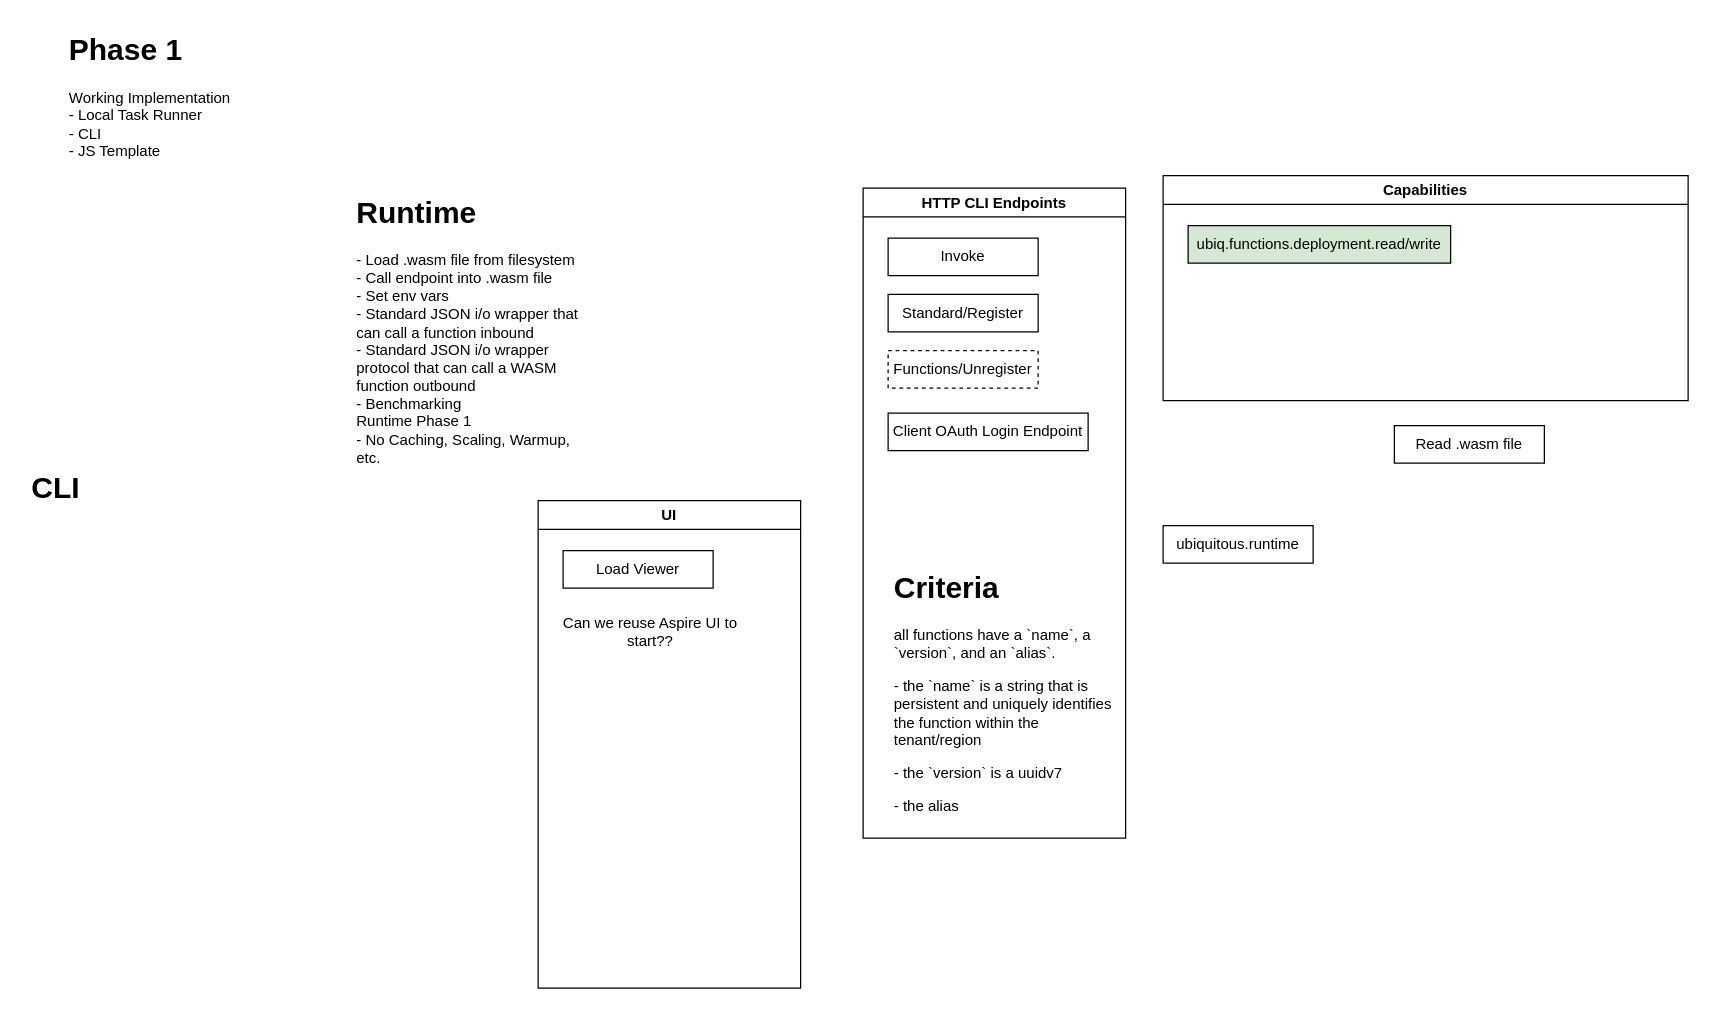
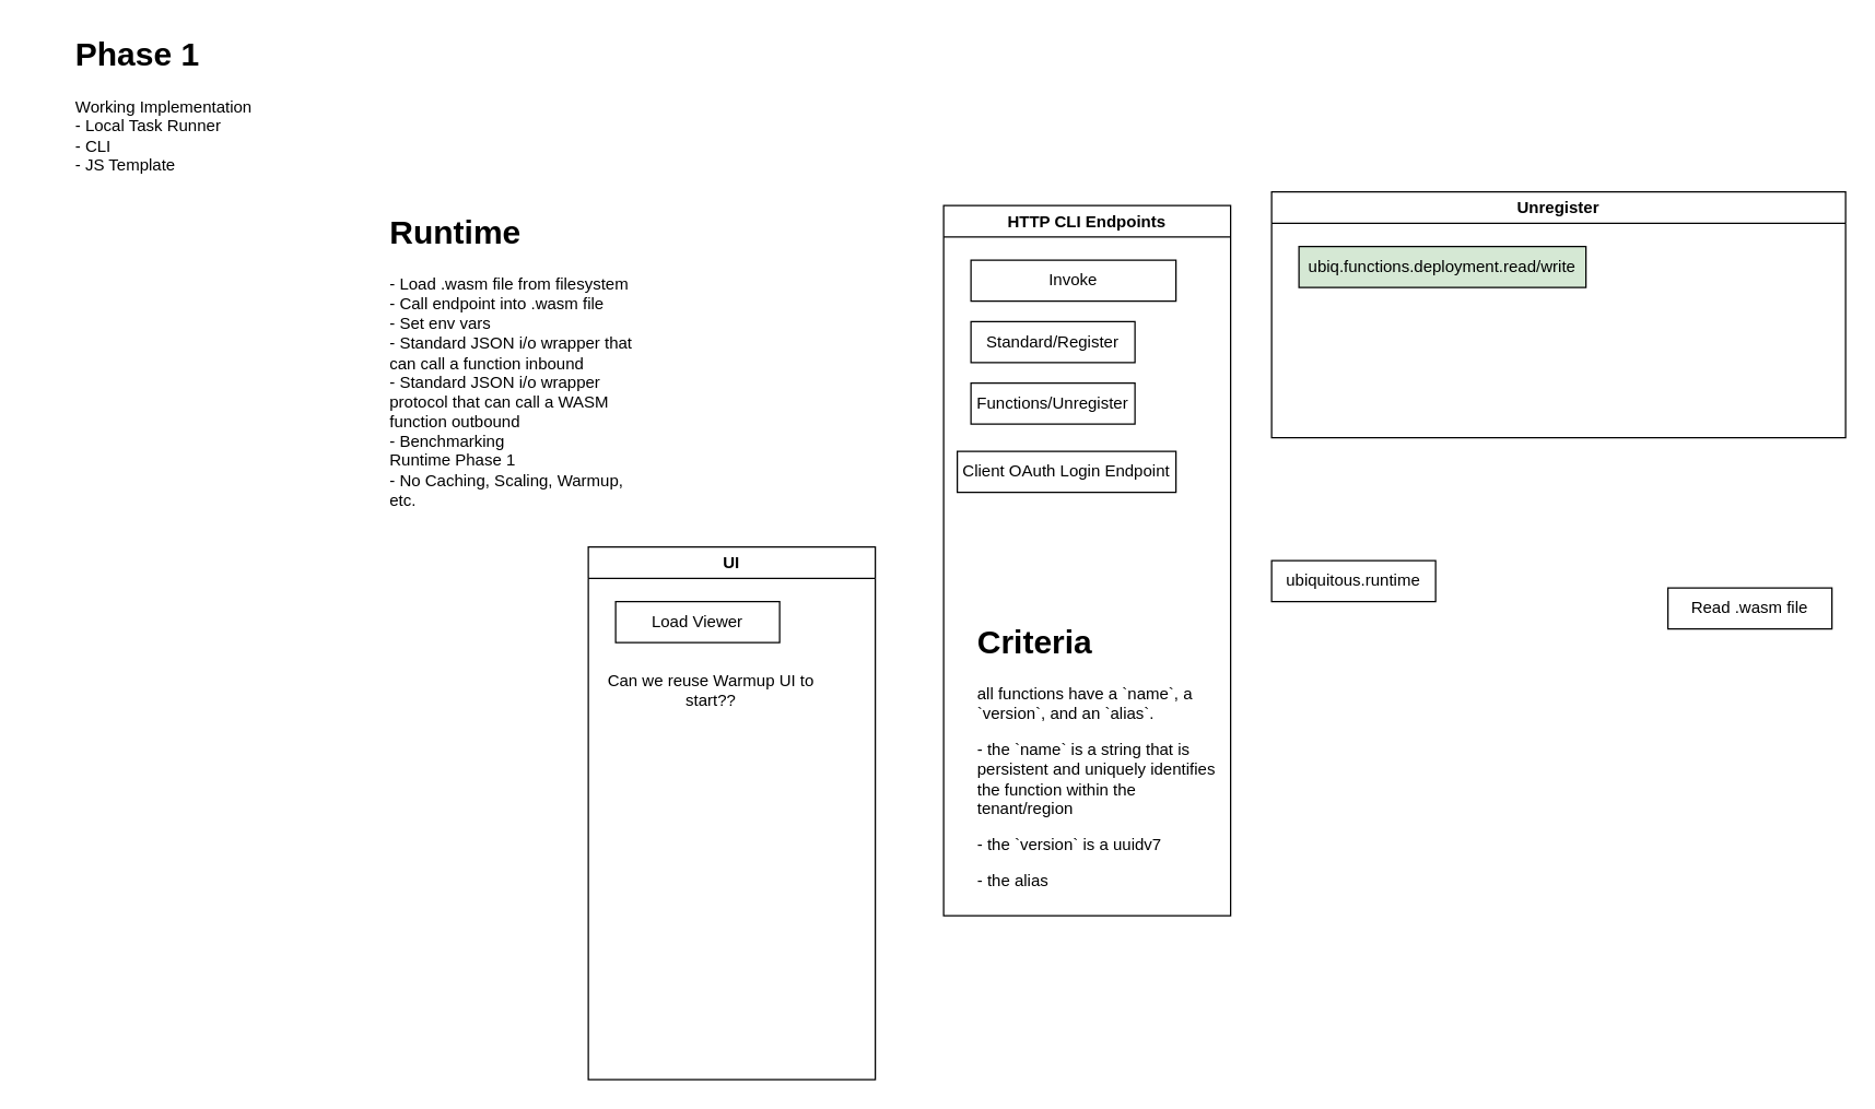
- <mxCell id="17" value="Capabilities" style="swimlane;whiteSpace=wrap;html=1;" vertex="1" parent="1"><mxGeometry x="930" y="140" width="420" height="180" as="geometry" /></mxCell>
+ <mxCell id="17" value="Unregister" style="swimlane;whiteSpace=wrap;html=1;" vertex="1" parent="1"><mxGeometry x="930" y="140" width="420" height="180" as="geometry" /></mxCell>
- <mxCell id="9" value="Invoke" style="rounded=0;whiteSpace=wrap;html=1;" vertex="1" parent="8"><mxGeometry x="20" y="40" width="120" height="30" as="geometry" /></mxCell>
+ <mxCell id="9" value="Invoke" style="rounded=0;whiteSpace=wrap;html=1;" vertex="1" parent="8"><mxGeometry x="20" y="40" width="150" height="30" as="geometry" /></mxCell>
- <mxCell id="11" value="Functions/Unregister" style="rounded=0;whiteSpace=wrap;html=1;dashed=1;" vertex="1" parent="8"><mxGeometry x="20" y="130" width="120" height="30" as="geometry" /></mxCell>
+ <mxCell id="11" value="Functions/Unregister" style="rounded=0;whiteSpace=wrap;html=1;" vertex="1" parent="8"><mxGeometry x="20" y="130" width="120" height="30" as="geometry" /></mxCell>
- <mxCell id="13" value="Client OAuth Login Endpoint" style="rounded=0;whiteSpace=wrap;html=1;" vertex="1" parent="8"><mxGeometry x="20" y="180" width="160" height="30" as="geometry" /></mxCell>
+ <mxCell id="13" value="Client OAuth Login Endpoint" style="rounded=0;whiteSpace=wrap;html=1;" vertex="1" parent="8"><mxGeometry x="10" y="180" width="160" height="30" as="geometry" /></mxCell>
- <mxCell id="7" value="Read .wasm file" style="rounded=0;whiteSpace=wrap;html=1;" vertex="1" parent="1"><mxGeometry x="1115" y="340" width="120" height="30" as="geometry" /></mxCell>
+ <mxCell id="7" value="Read .wasm file" style="rounded=0;whiteSpace=wrap;html=1;" vertex="1" parent="1"><mxGeometry x="1220" y="430" width="120" height="30" as="geometry" /></mxCell>
- <mxCell id="3" value="&lt;h1&gt;CLI&amp;nbsp;&lt;/h1&gt;" style="text;html=1;spacing=5;spacingTop=-20;whiteSpace=wrap;overflow=hidden;rounded=0;" vertex="1" parent="1"><mxGeometry x="20" y="370" width="190" height="120" as="geometry" /></mxCell>
- <mxCell id="6" value="ubiquitous.runtime" style="rounded=0;whiteSpace=wrap;html=1;" vertex="1" parent="1"><mxGeometry x="930" y="420" width="120" height="30" as="geometry" /></mxCell>
+ <mxCell id="6" value="ubiquitous.runtime" style="rounded=0;whiteSpace=wrap;html=1;" vertex="1" parent="1"><mxGeometry x="930" y="410" width="120" height="30" as="geometry" /></mxCell>
- <mxCell id="16" value="Can we reuse Aspire UI to start??" style="text;html=1;align=center;verticalAlign=middle;whiteSpace=wrap;rounded=0;" vertex="1" parent="14"><mxGeometry x="10" y="90" width="160" height="30" as="geometry" /></mxCell>
+ <mxCell id="16" value="Can we reuse Warmup UI to start??" style="text;html=1;align=center;verticalAlign=middle;whiteSpace=wrap;rounded=0;" vertex="1" parent="14"><mxGeometry x="10" y="90" width="160" height="30" as="geometry" /></mxCell>
